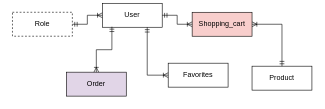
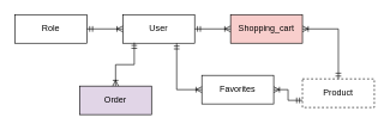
- <mxCell id="3" value="User" style="whiteSpace=wrap;html=1;align=center;" vertex="1" parent="1"><mxGeometry x="170" y="5" width="100" height="40" as="geometry" /></mxCell>
+ <mxCell id="3" value="User" style="whiteSpace=wrap;html=1;align=center;" vertex="1" parent="1"><mxGeometry x="170" y="20" width="100" height="40" as="geometry" /></mxCell>
- <mxCell id="4" value="Role" style="whiteSpace=wrap;html=1;align=center;dashed=1;" vertex="1" parent="1"><mxGeometry x="20" y="20" width="100" height="40" as="geometry" /></mxCell>
+ <mxCell id="4" value="Role" style="whiteSpace=wrap;html=1;align=center;" vertex="1" parent="1"><mxGeometry x="20" y="20" width="100" height="40" as="geometry" /></mxCell>
- <mxCell id="2" value="Product" style="whiteSpace=wrap;html=1;align=center;" vertex="1" parent="1"><mxGeometry x="420" y="110" width="100" height="40" as="geometry" /></mxCell>
+ <mxCell id="2" value="Product" style="whiteSpace=wrap;html=1;align=center;dashed=1;" vertex="1" parent="1"><mxGeometry x="420" y="110" width="100" height="40" as="geometry" /></mxCell>
+ <mxCell id="12" value="" style="edgeStyle=orthogonalEdgeStyle;fontSize=12;html=1;endArrow=ERoneToMany;startArrow=ERmandOne;rounded=0;entryX=1;entryY=0.5;entryDx=0;entryDy=0;exitX=0;exitY=0.75;exitDx=0;exitDy=0;" edge="1" parent="1" source="2" target="10"><mxGeometry width="100" height="100" relative="1" as="geometry"><mxPoint x="429.3" y="102.52" as="sourcePoint" /><mxPoint x="430" y="180" as="targetPoint" /></mxGeometry></mxCell>
